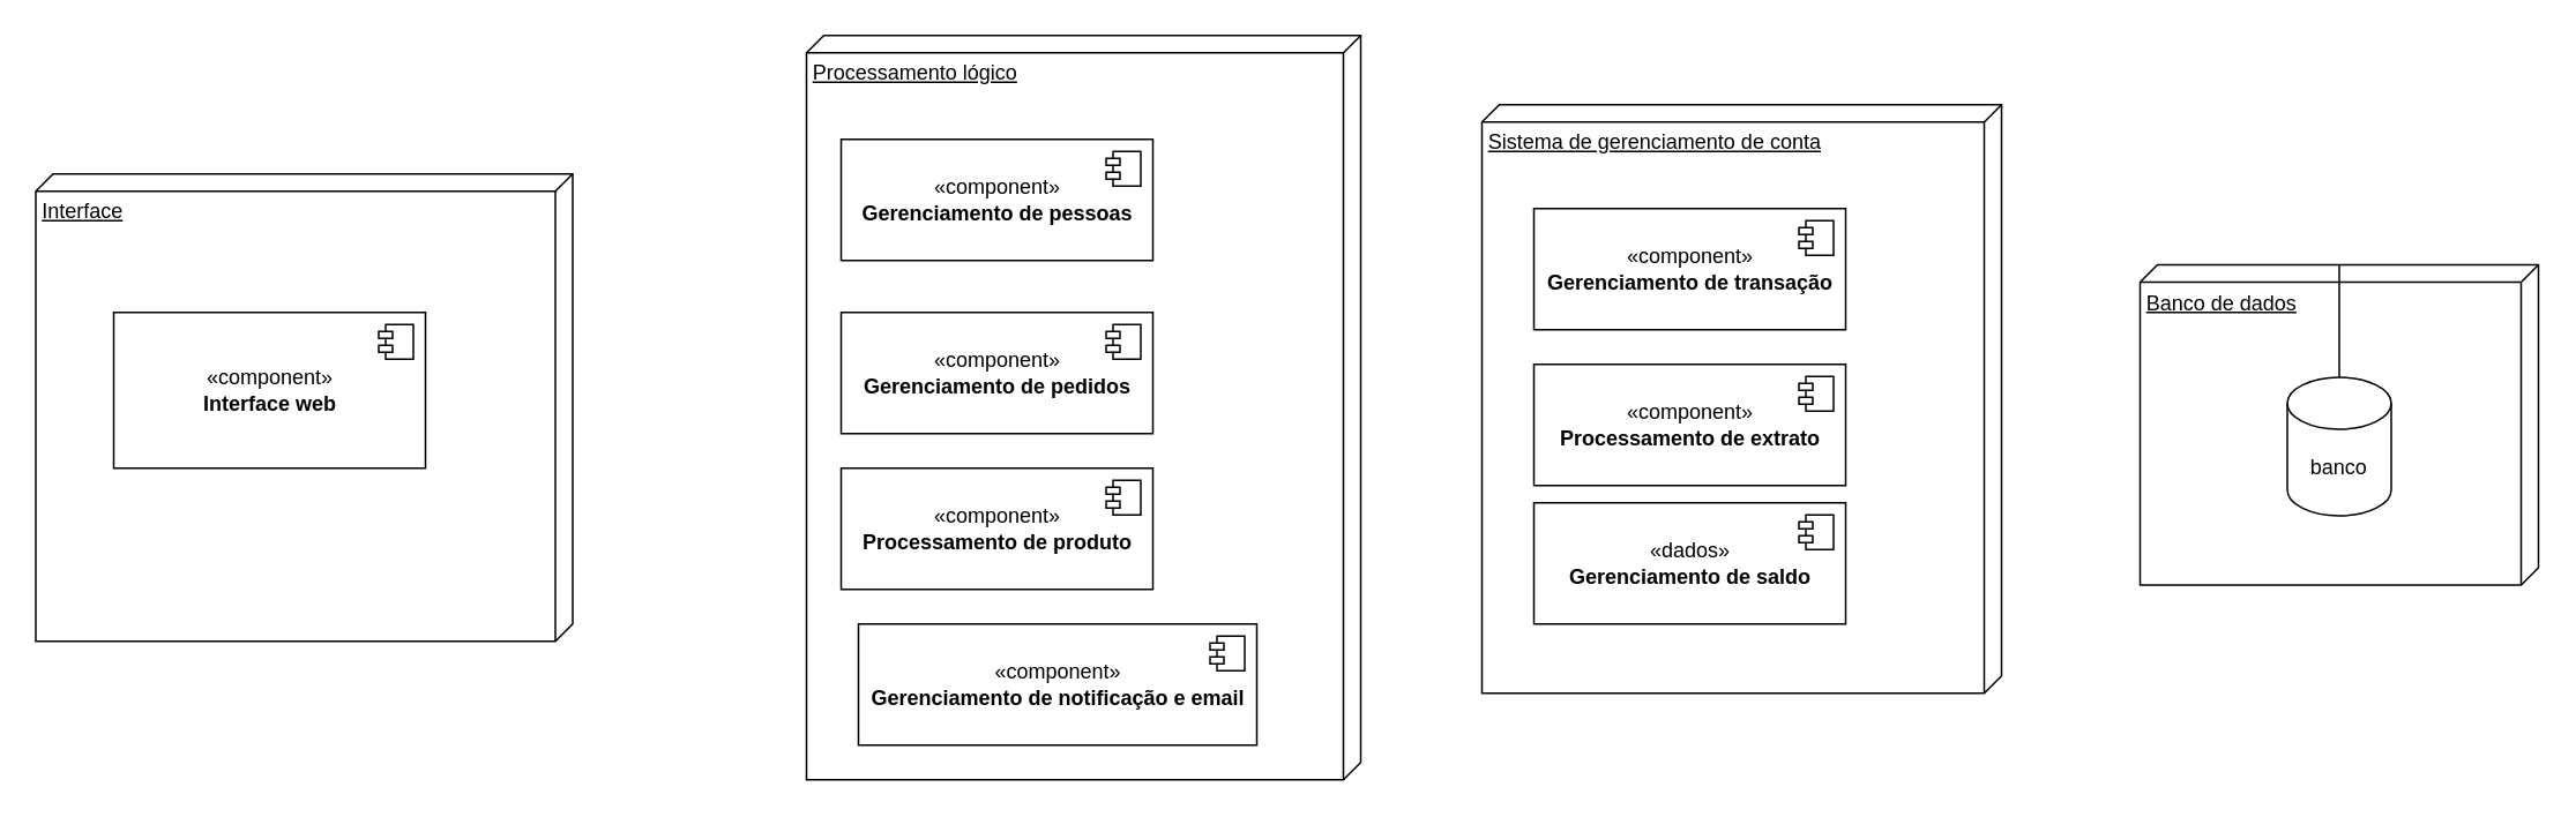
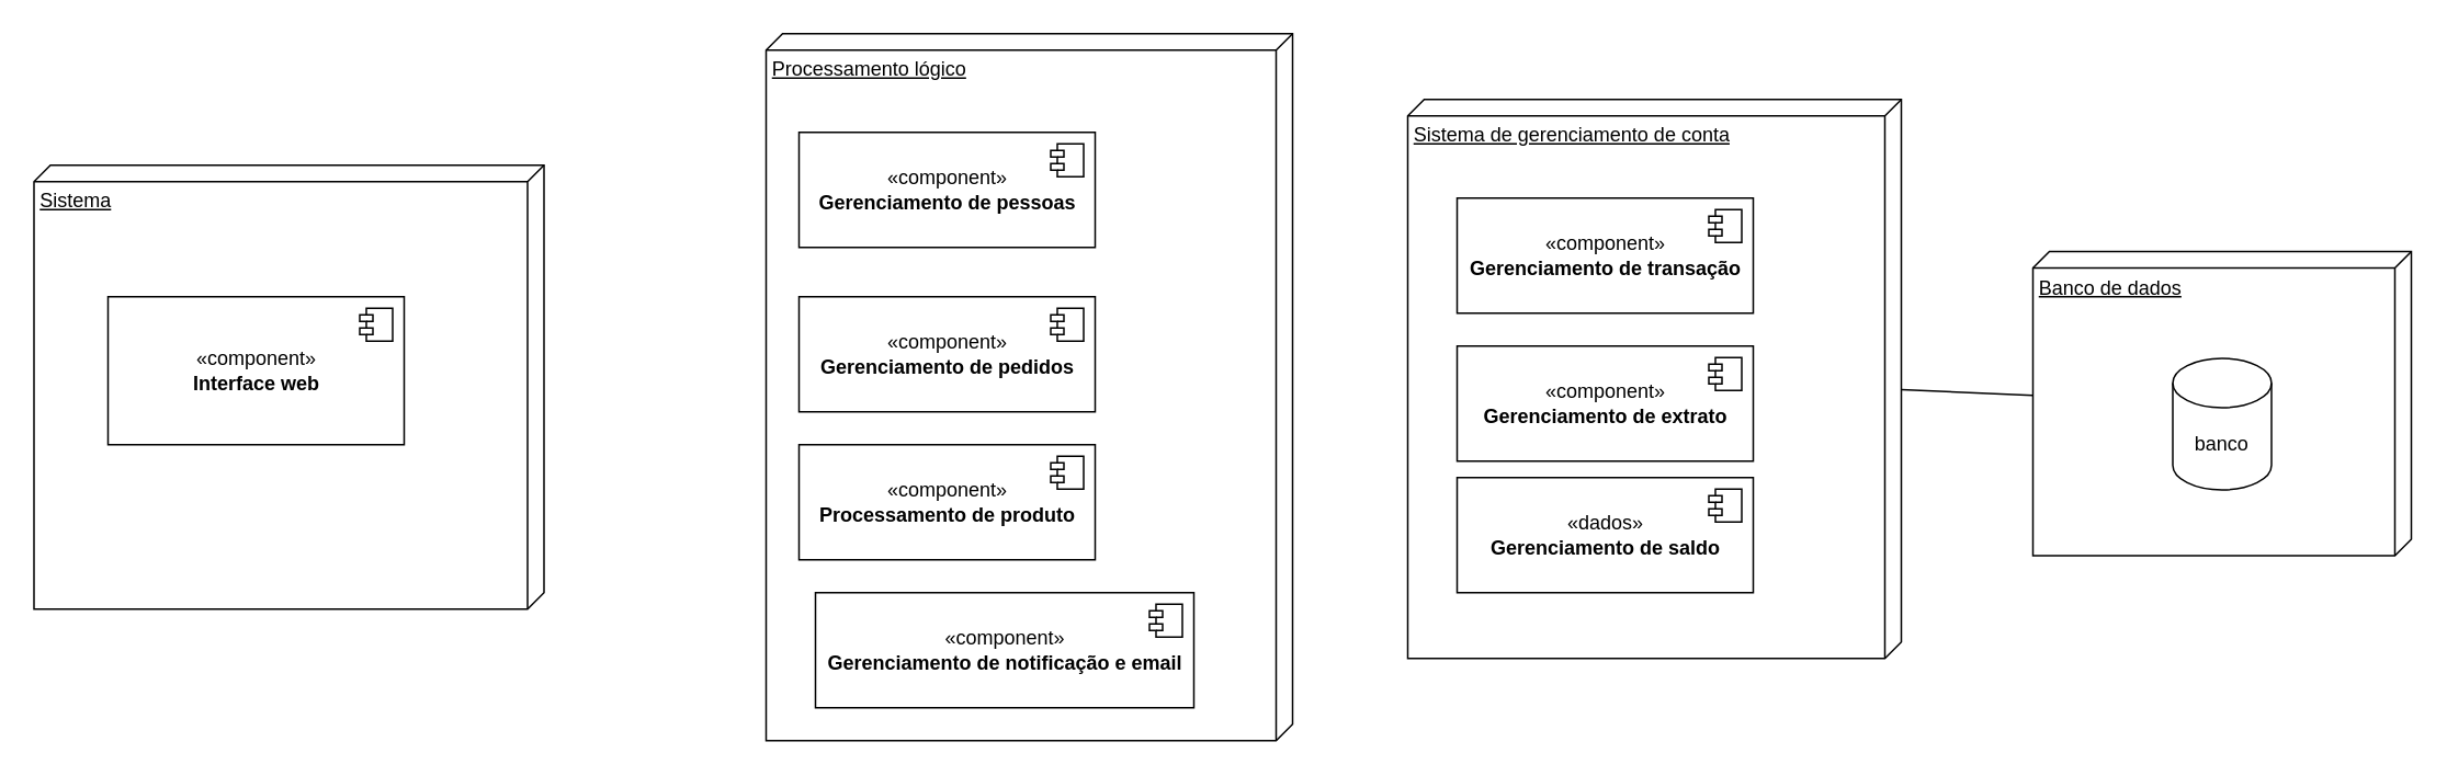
- <mxCell id="2" value="Interface" style="verticalAlign=top;align=left;spacingTop=8;spacingLeft=2;spacingRight=12;shape=cube;size=10;direction=south;fontStyle=4;html=1;" vertex="1" parent="1"><mxGeometry x="20" y="100" width="310" height="270" as="geometry" /></mxCell>
+ <mxCell id="2" value="Sistema" style="verticalAlign=top;align=left;spacingTop=8;spacingLeft=2;spacingRight=12;shape=cube;size=10;direction=south;fontStyle=4;html=1;" vertex="1" parent="1"><mxGeometry x="20" y="100" width="310" height="270" as="geometry" /></mxCell>
- <mxCell id="23" value="" style="endArrow=none;html=1;" edge="1" parent="1" source="4" target="12"><mxGeometry width="50" height="50" relative="1" as="geometry"><mxPoint x="865" y="270" as="sourcePoint" /><mxPoint x="915" y="220" as="targetPoint" /></mxGeometry></mxCell>
+ <mxCell id="23" value="" style="endArrow=none;html=1;" edge="1" parent="1" source="4" target="7"><mxGeometry width="50" height="50" relative="1" as="geometry"><mxPoint x="865" y="270" as="sourcePoint" /><mxPoint x="915" y="220" as="targetPoint" /></mxGeometry></mxCell>
- <mxCell id="19" value="«component»&lt;br&gt;&lt;b&gt;Processamento de extrato&lt;/b&gt;" style="html=1;dropTarget=0;" vertex="1" parent="1"><mxGeometry x="885" y="210" width="180" height="70" as="geometry" /></mxCell>
+ <mxCell id="19" value="«component»&lt;br&gt;&lt;b&gt;Gerenciamento de extrato&lt;/b&gt;" style="html=1;dropTarget=0;" vertex="1" parent="1"><mxGeometry x="885" y="210" width="180" height="70" as="geometry" /></mxCell>
